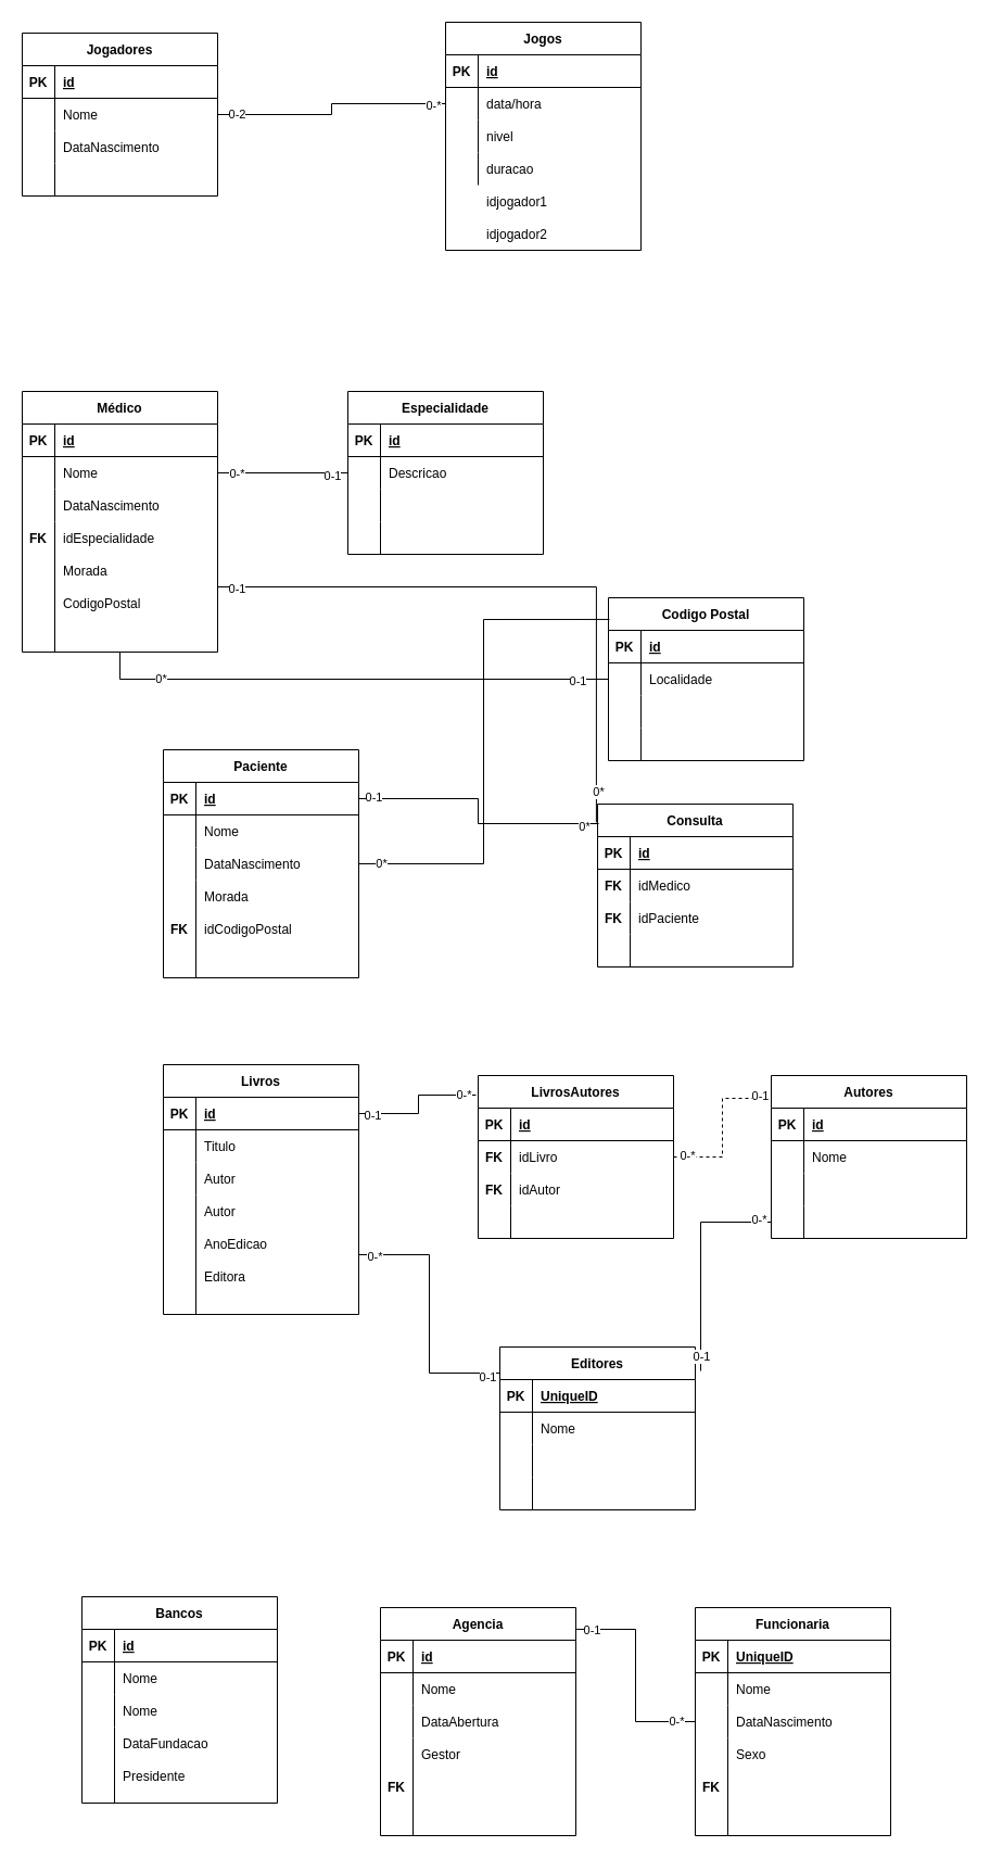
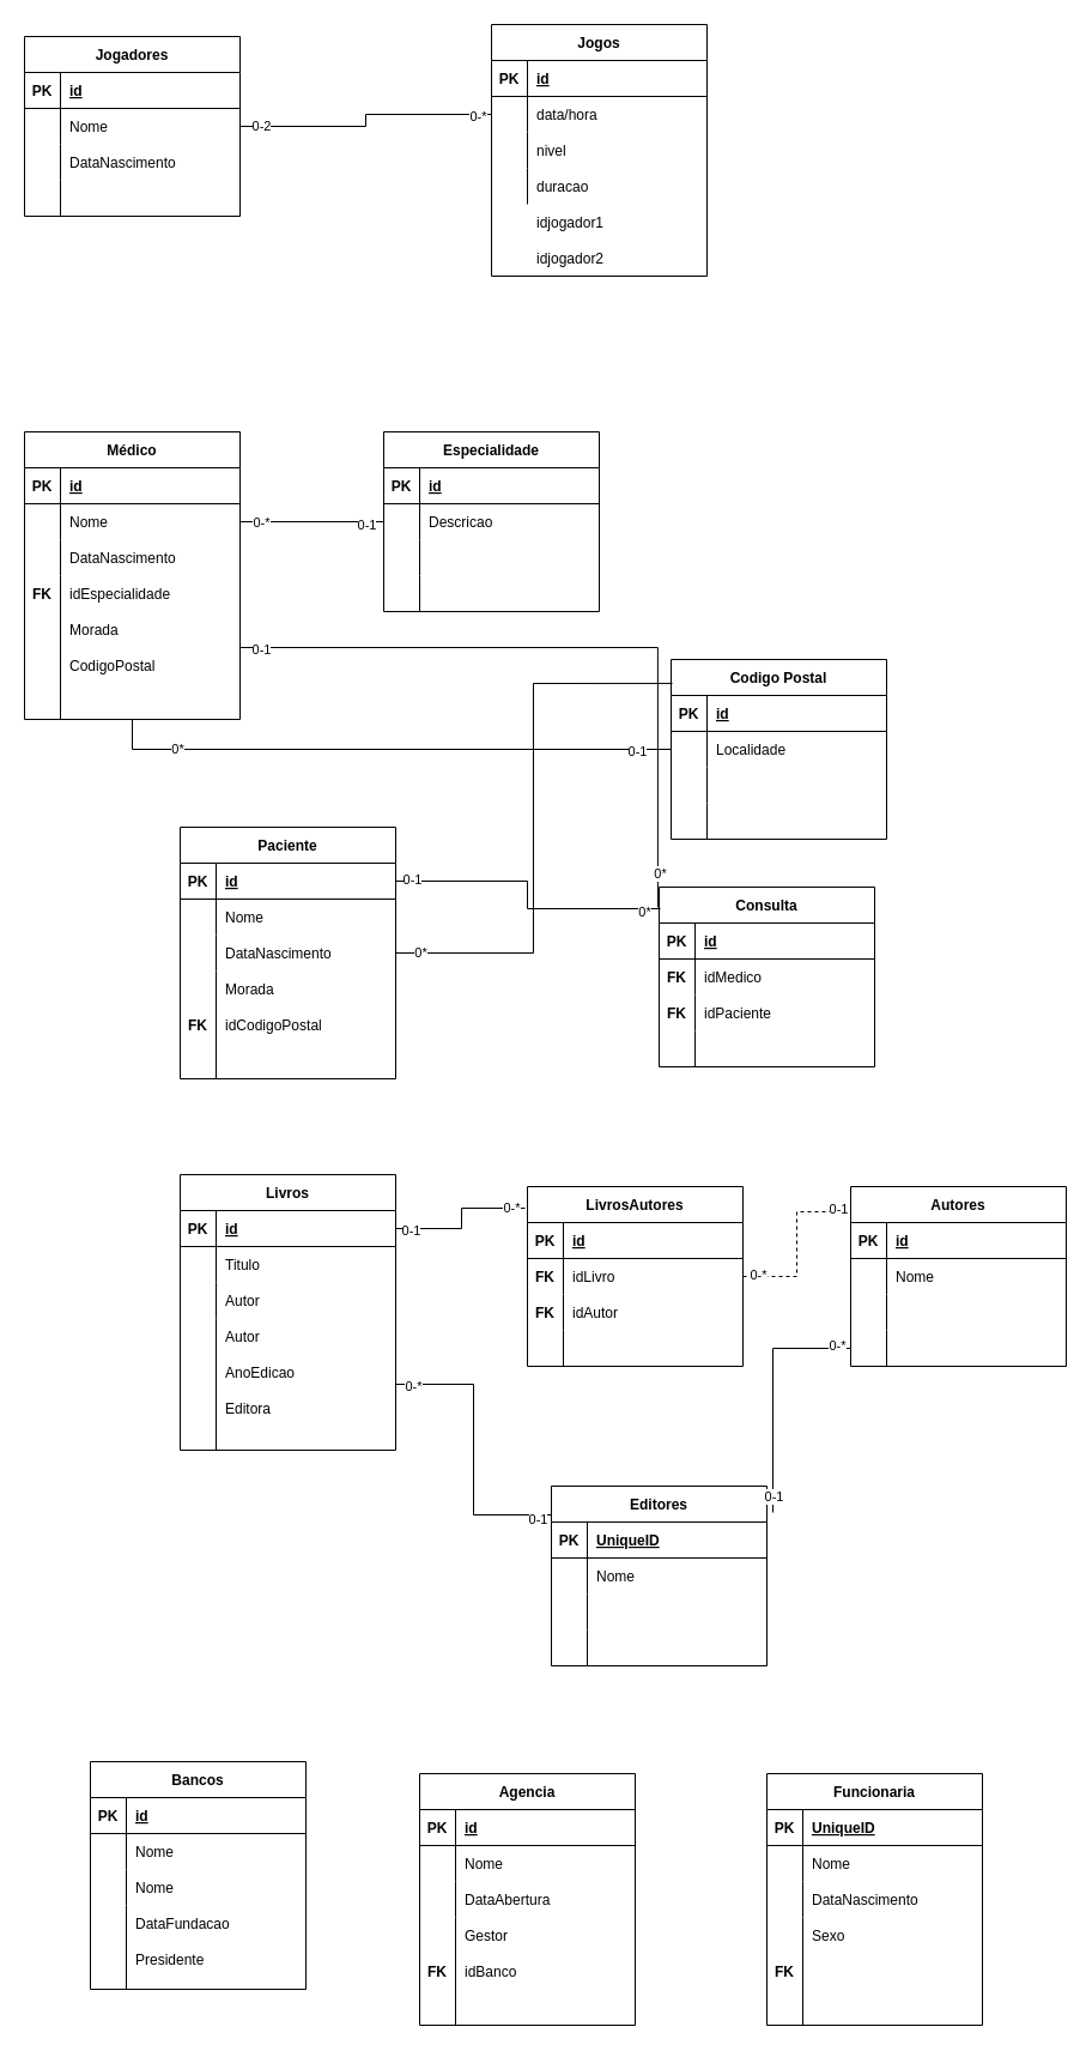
- <mxCell id="225" style="edgeStyle=orthogonalEdgeStyle;rounded=0;orthogonalLoop=1;jettySize=auto;html=1;entryX=1;entryY=0.095;entryDx=0;entryDy=0;entryPerimeter=0;endArrow=none;endFill=0;" edge="1" parent="1" source="228" target="209"><mxGeometry relative="1" as="geometry" /></mxCell>
- <mxCell id="226" value="0-*" style="edgeLabel;html=1;align=center;verticalAlign=middle;resizable=0;points=[];" vertex="1" connectable="0" parent="225"><mxGeometry x="-0.815" y="-1" relative="1" as="geometry"><mxPoint as="offset" /></mxGeometry></mxCell>
- <mxCell id="227" value="0-1" style="edgeLabel;html=1;align=center;verticalAlign=middle;resizable=0;points=[];" vertex="1" connectable="0" parent="225"><mxGeometry x="0.846" y="1" relative="1" as="geometry"><mxPoint as="offset" /></mxGeometry></mxCell>
+ <mxCell id="223" value="idBanco" style="shape=partialRectangle;connectable=0;fillColor=none;top=0;left=0;bottom=0;right=0;align=left;spacingLeft=6;overflow=hidden;" vertex="1" parent="1"><mxGeometry x="380" y="1630" width="150" height="30" as="geometry"><mxRectangle width="150" height="30" as="alternateBounds" /></mxGeometry></mxCell>
